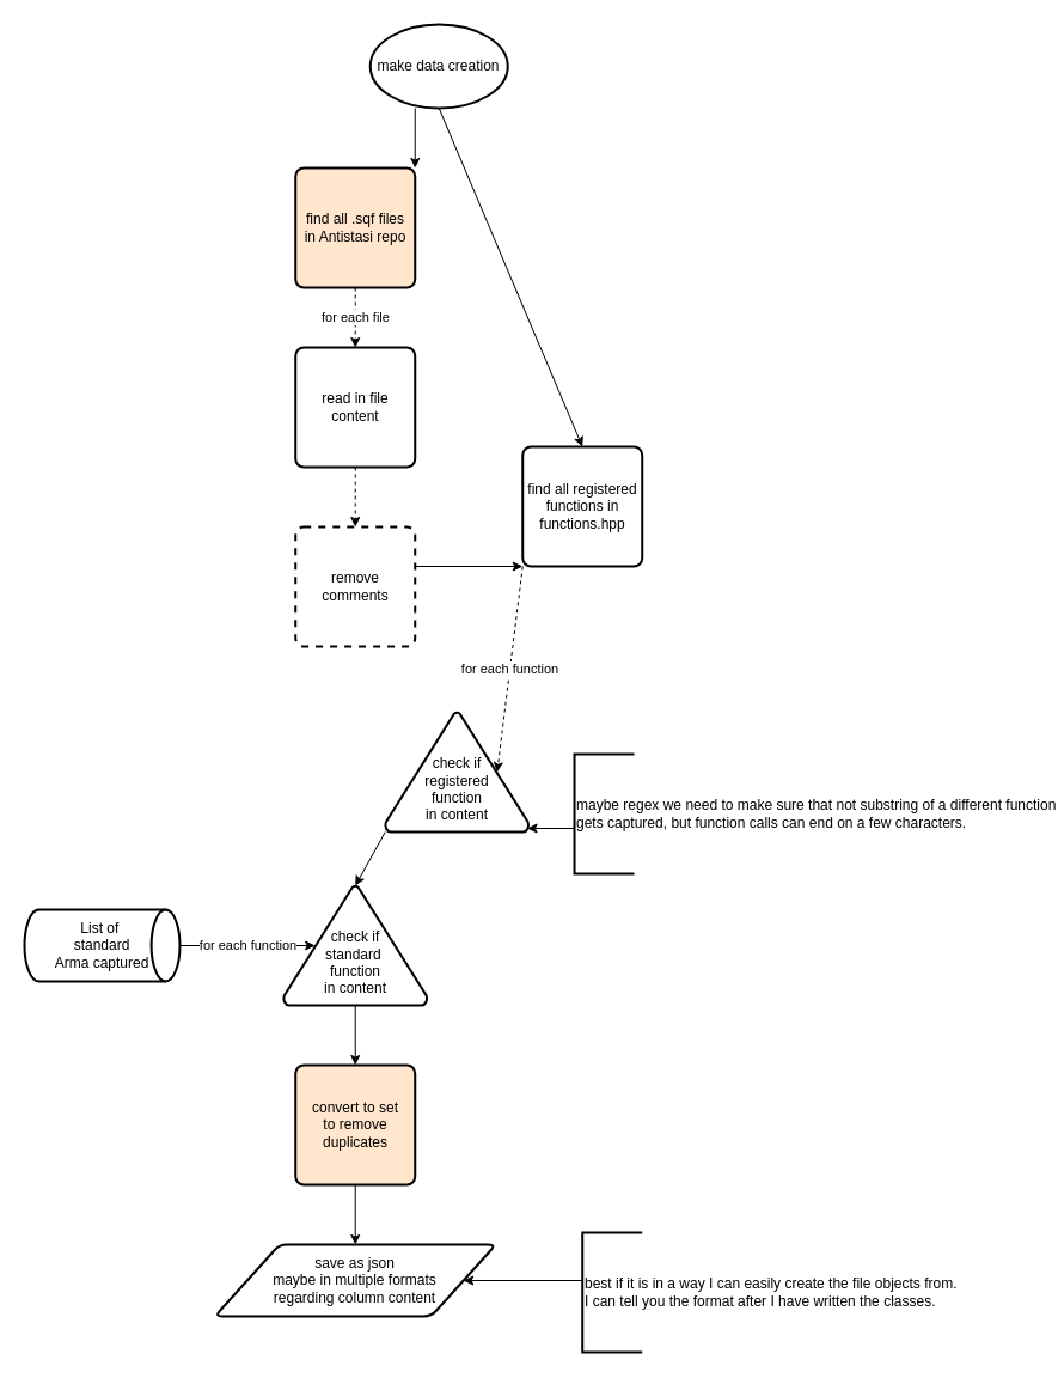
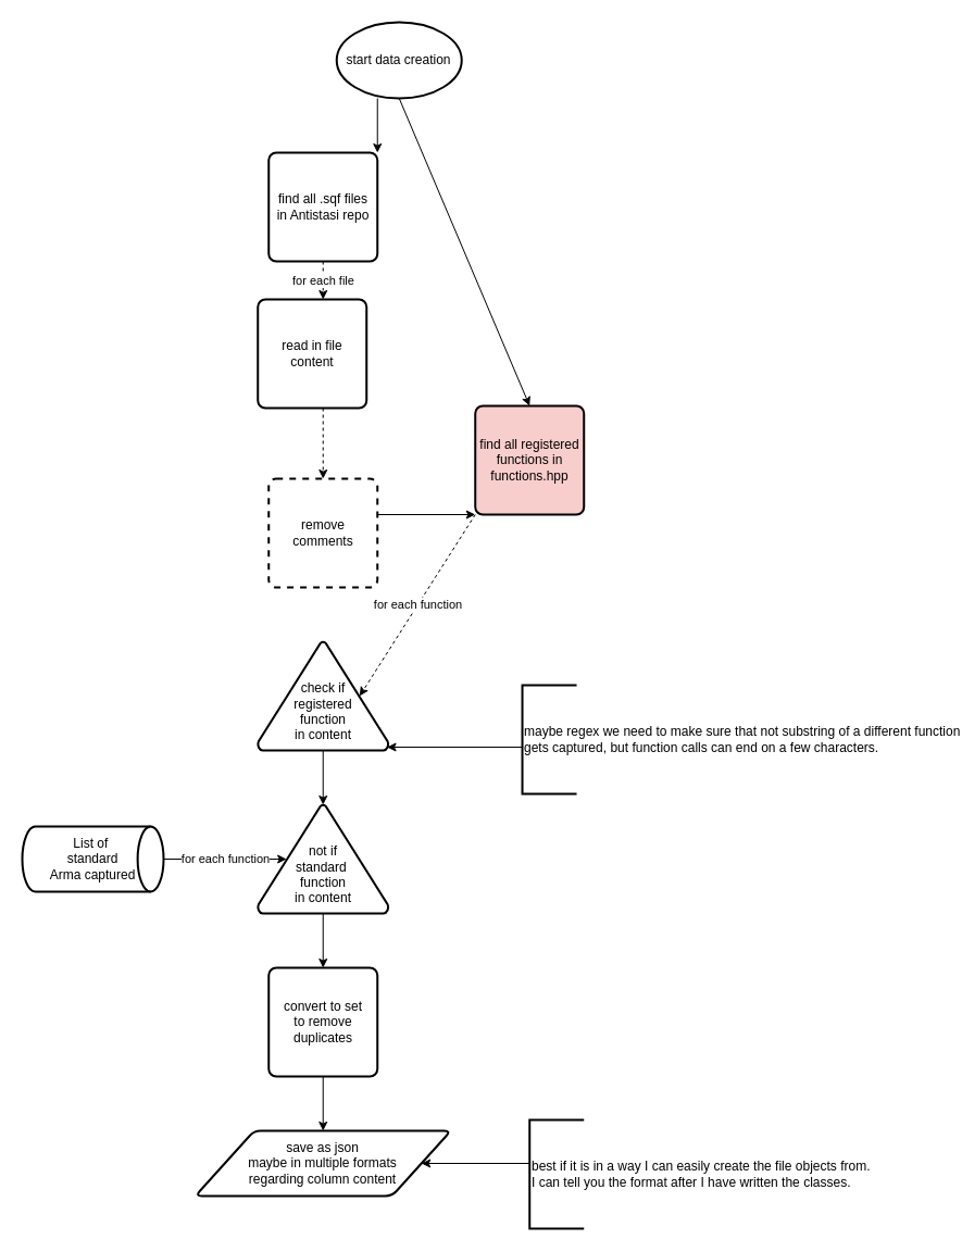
- <mxCell id="4" value="make data creation" style="strokeWidth=2;html=1;shape=mxgraph.flowchart.start_1;whiteSpace=wrap;" vertex="1" parent="1"><mxGeometry x="309.241" y="20" width="115" height="70" as="geometry" /></mxCell>
+ <mxCell id="4" value="start data creation" style="strokeWidth=2;html=1;shape=mxgraph.flowchart.start_1;whiteSpace=wrap;" vertex="1" parent="1"><mxGeometry x="309.241" y="20" width="115" height="70" as="geometry" /></mxCell>
- <mxCell id="6" value="find all .sqf files&lt;br&gt;in Antistasi repo" style="rounded=1;whiteSpace=wrap;html=1;absoluteArcSize=1;arcSize=14;strokeWidth=2;fillColor=#ffe6cc;" vertex="1" parent="1"><mxGeometry x="246.741" y="140" width="100" height="100" as="geometry" /></mxCell>
+ <mxCell id="6" value="find all .sqf files&lt;br&gt;in Antistasi repo" style="rounded=1;whiteSpace=wrap;html=1;absoluteArcSize=1;arcSize=14;strokeWidth=2;" vertex="1" parent="1"><mxGeometry x="246.741" y="140" width="100" height="100" as="geometry" /></mxCell>
- <mxCell id="14" value="read in file content" style="rounded=1;whiteSpace=wrap;html=1;absoluteArcSize=1;arcSize=14;strokeWidth=2;" vertex="1" parent="1"><mxGeometry x="246.741" y="290" width="100" height="100" as="geometry" /></mxCell>
+ <mxCell id="14" value="read in file content" style="rounded=1;whiteSpace=wrap;html=1;absoluteArcSize=1;arcSize=14;strokeWidth=2;" vertex="1" parent="1"><mxGeometry x="236.741" y="275" width="100" height="100" as="geometry" /></mxCell>
- <mxCell id="8" value="find all registered&lt;br&gt;functions in&lt;br&gt;functions.hpp" style="rounded=1;whiteSpace=wrap;html=1;absoluteArcSize=1;arcSize=14;strokeWidth=2;" vertex="1" parent="1"><mxGeometry x="436.741" y="373" width="100" height="100" as="geometry" /></mxCell>
+ <mxCell id="8" value="find all registered&lt;br&gt;functions in&lt;br&gt;functions.hpp" style="rounded=1;whiteSpace=wrap;html=1;absoluteArcSize=1;arcSize=14;strokeWidth=2;fillColor=#f8cecc;" vertex="1" parent="1"><mxGeometry x="436.741" y="373" width="100" height="100" as="geometry" /></mxCell>
- <mxCell id="16" value="&lt;br&gt;&lt;br&gt;check if &lt;br&gt;registered &lt;br&gt;function &lt;br&gt;in content" style="strokeWidth=2;html=1;shape=mxgraph.flowchart.extract_or_measurement;whiteSpace=wrap;" vertex="1" parent="1"><mxGeometry x="321.741" y="595" width="120" height="100" as="geometry" /></mxCell>
+ <mxCell id="16" value="&lt;br&gt;&lt;br&gt;check if &lt;br&gt;registered &lt;br&gt;function &lt;br&gt;in content" style="strokeWidth=2;html=1;shape=mxgraph.flowchart.extract_or_measurement;whiteSpace=wrap;" vertex="1" parent="1"><mxGeometry x="236.741" y="590" width="120" height="100" as="geometry" /></mxCell>
- <mxCell id="18" value="&lt;br&gt;&lt;br&gt;check if &lt;br&gt;standard&amp;nbsp;&lt;br&gt;function &lt;br&gt;in content" style="strokeWidth=2;html=1;shape=mxgraph.flowchart.extract_or_measurement;whiteSpace=wrap;" vertex="1" parent="1"><mxGeometry x="236.741" y="740" width="120" height="100" as="geometry" /></mxCell>
+ <mxCell id="18" value="&lt;br&gt;&lt;br&gt;not if &lt;br&gt;standard&amp;nbsp;&lt;br&gt;function &lt;br&gt;in content" style="strokeWidth=2;html=1;shape=mxgraph.flowchart.extract_or_measurement;whiteSpace=wrap;" vertex="1" parent="1"><mxGeometry x="236.741" y="740" width="120" height="100" as="geometry" /></mxCell>
- <mxCell id="22" value="convert to set&lt;br&gt;to remove duplicates" style="rounded=1;whiteSpace=wrap;html=1;absoluteArcSize=1;arcSize=14;strokeWidth=2;fillColor=#ffe6cc;" vertex="1" parent="1"><mxGeometry x="246.741" y="890" width="100" height="100" as="geometry" /></mxCell>
+ <mxCell id="22" value="convert to set&lt;br&gt;to remove duplicates" style="rounded=1;whiteSpace=wrap;html=1;absoluteArcSize=1;arcSize=14;strokeWidth=2;" vertex="1" parent="1"><mxGeometry x="246.741" y="890" width="100" height="100" as="geometry" /></mxCell>
